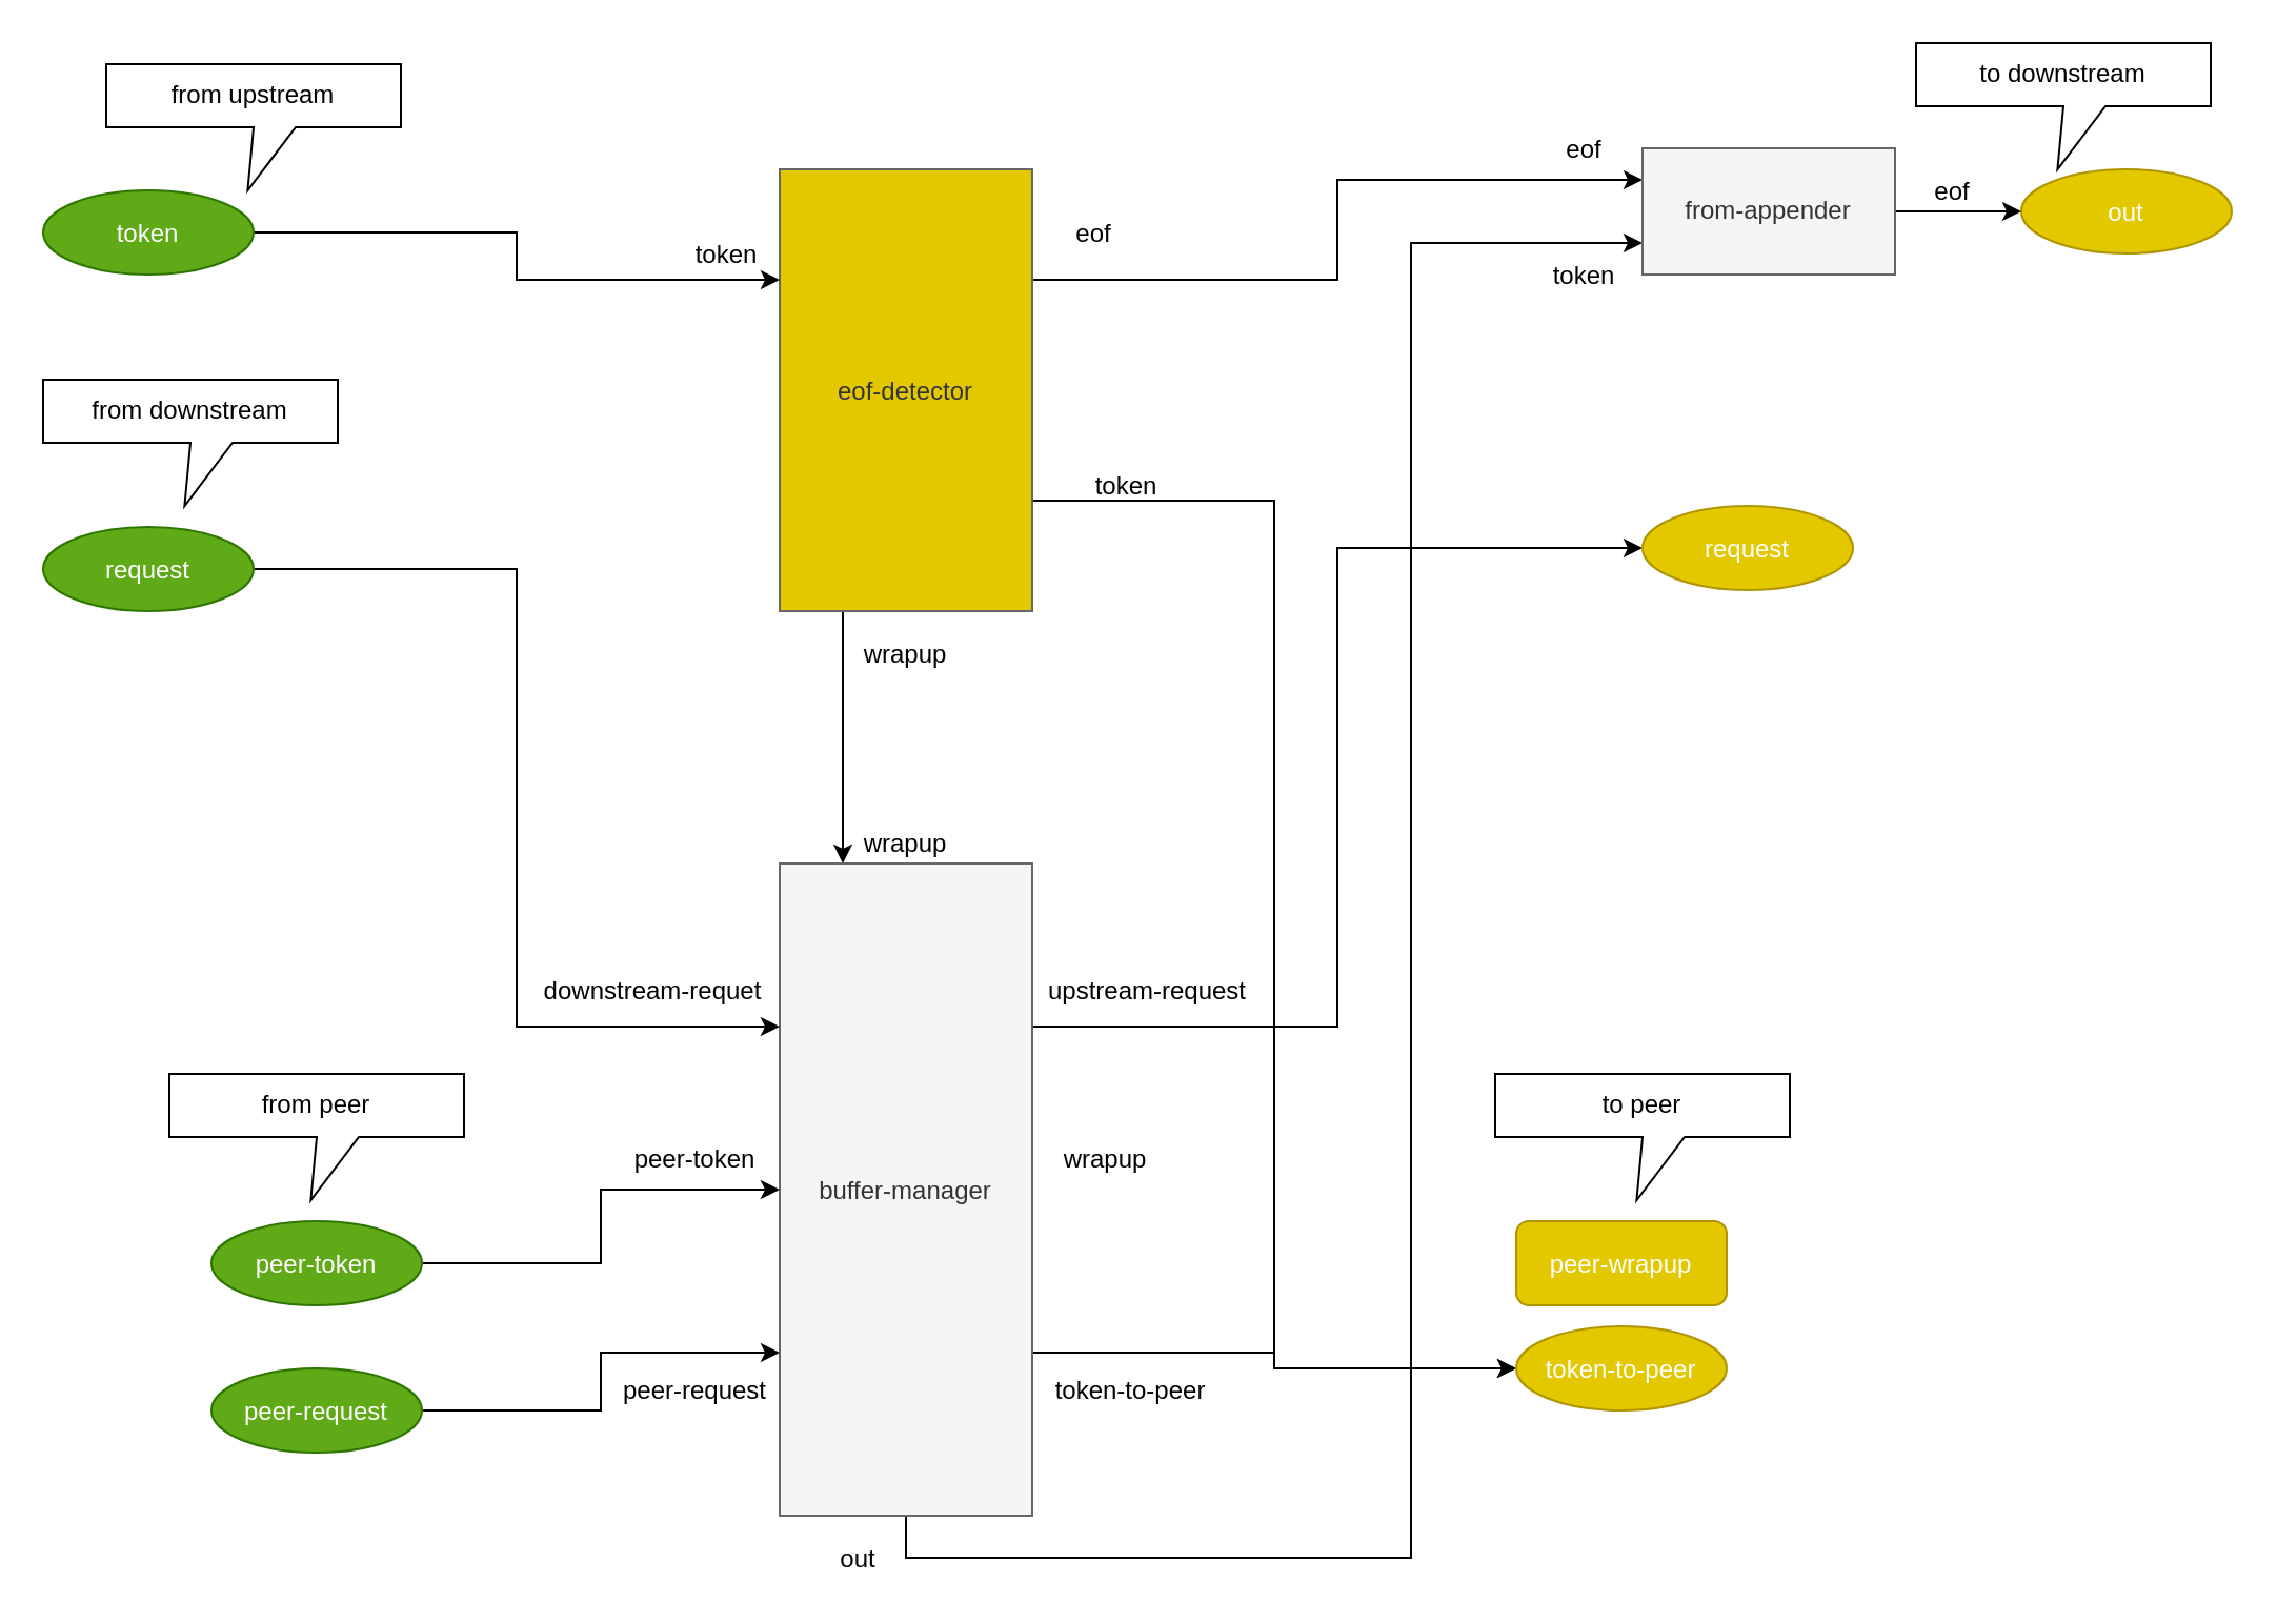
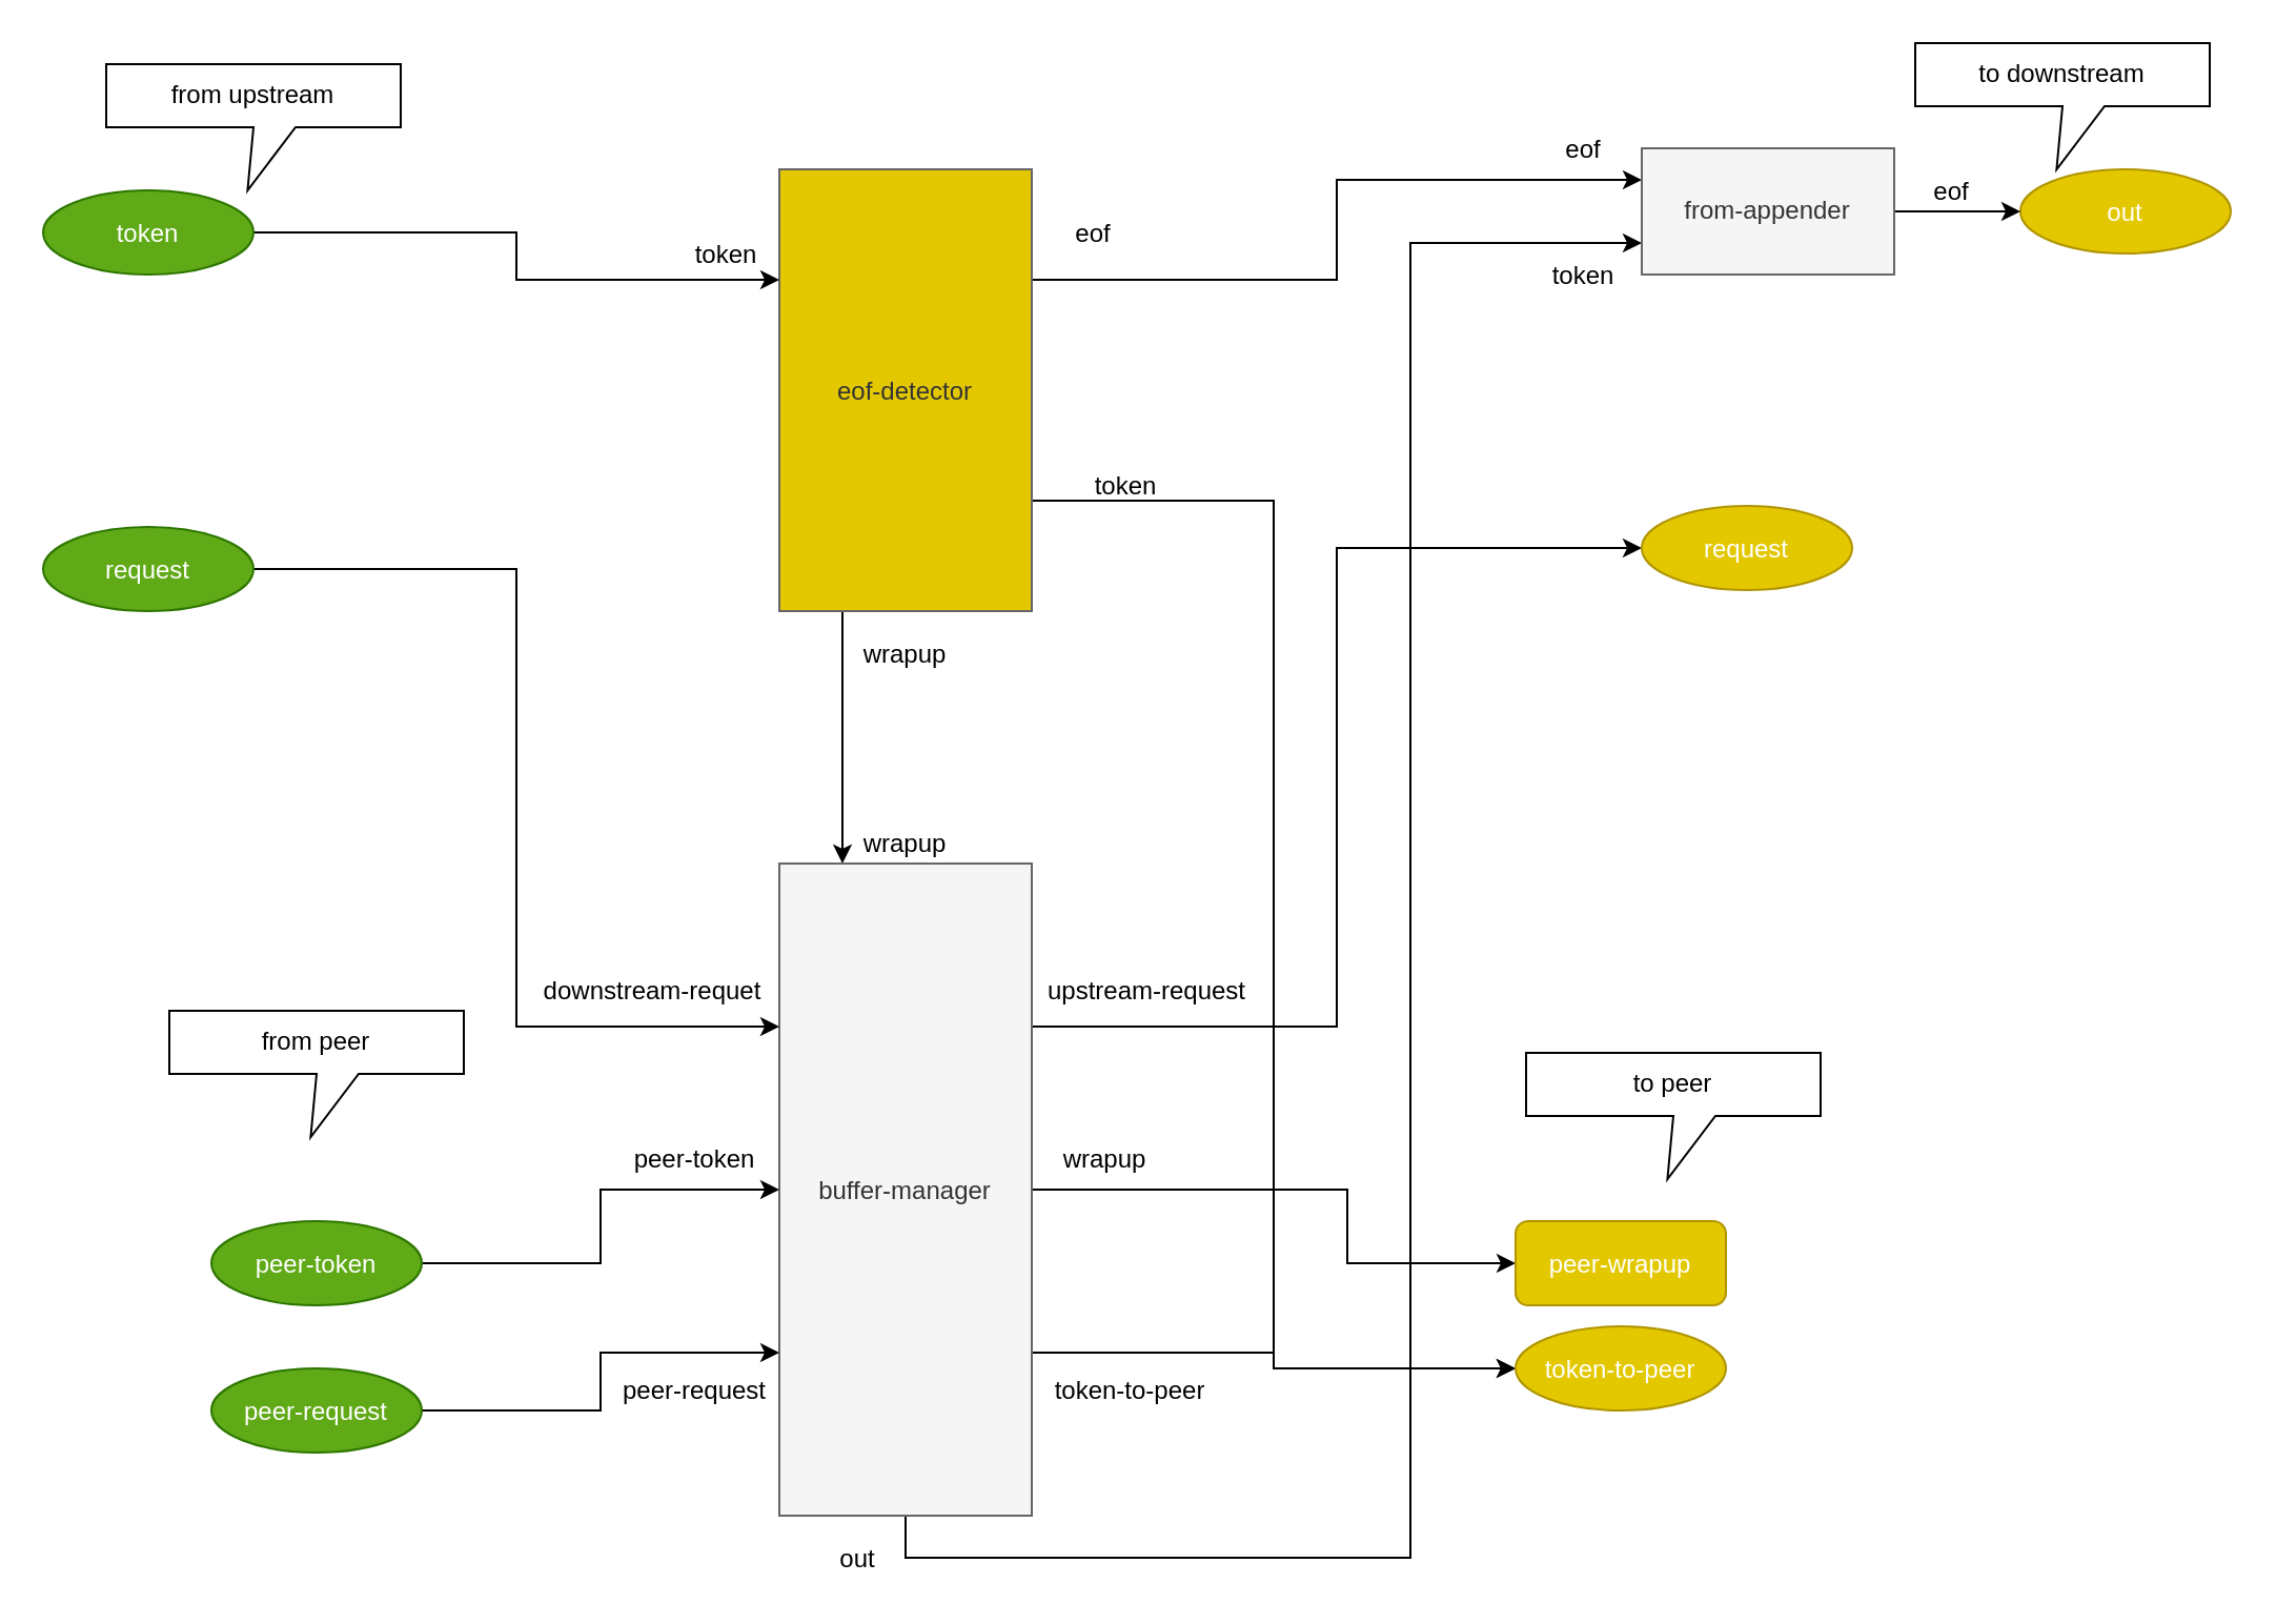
- <mxCell id="38" value="from downstream" style="shape=callout;whiteSpace=wrap;html=1;perimeter=calloutPerimeter;fillColor=none;position2=0.48;" parent="1" vertex="1"><mxGeometry x="20" y="180" width="140" height="60" as="geometry" /></mxCell>
- <mxCell id="34" value="from peer" style="shape=callout;whiteSpace=wrap;html=1;perimeter=calloutPerimeter;fillColor=none;position2=0.48;" parent="1" vertex="1"><mxGeometry x="80" y="510" width="140" height="60" as="geometry" /></mxCell>
+ <mxCell id="34" value="from peer" style="shape=callout;whiteSpace=wrap;html=1;perimeter=calloutPerimeter;fillColor=none;position2=0.48;" parent="1" vertex="1"><mxGeometry x="80" y="480" width="140" height="60" as="geometry" /></mxCell>
- <mxCell id="35" value="to peer" style="shape=callout;whiteSpace=wrap;html=1;perimeter=calloutPerimeter;fillColor=none;position2=0.48;" parent="1" vertex="1"><mxGeometry x="710" y="510" width="140" height="60" as="geometry" /></mxCell>
+ <mxCell id="35" value="to peer" style="shape=callout;whiteSpace=wrap;html=1;perimeter=calloutPerimeter;fillColor=none;position2=0.48;" parent="1" vertex="1"><mxGeometry x="725" y="500" width="140" height="60" as="geometry" /></mxCell>
+ <mxCell id="6" style="edgeStyle=orthogonalEdgeStyle;rounded=0;orthogonalLoop=1;jettySize=auto;html=1;exitX=1;exitY=0.5;exitDx=0;exitDy=0;entryX=0;entryY=0.5;entryDx=0;entryDy=0;" parent="1" source="10" target="17" edge="1"><mxGeometry relative="1" as="geometry"><Array as="points"><mxPoint x="640" y="565" /><mxPoint x="640" y="600" /></Array></mxGeometry></mxCell>
